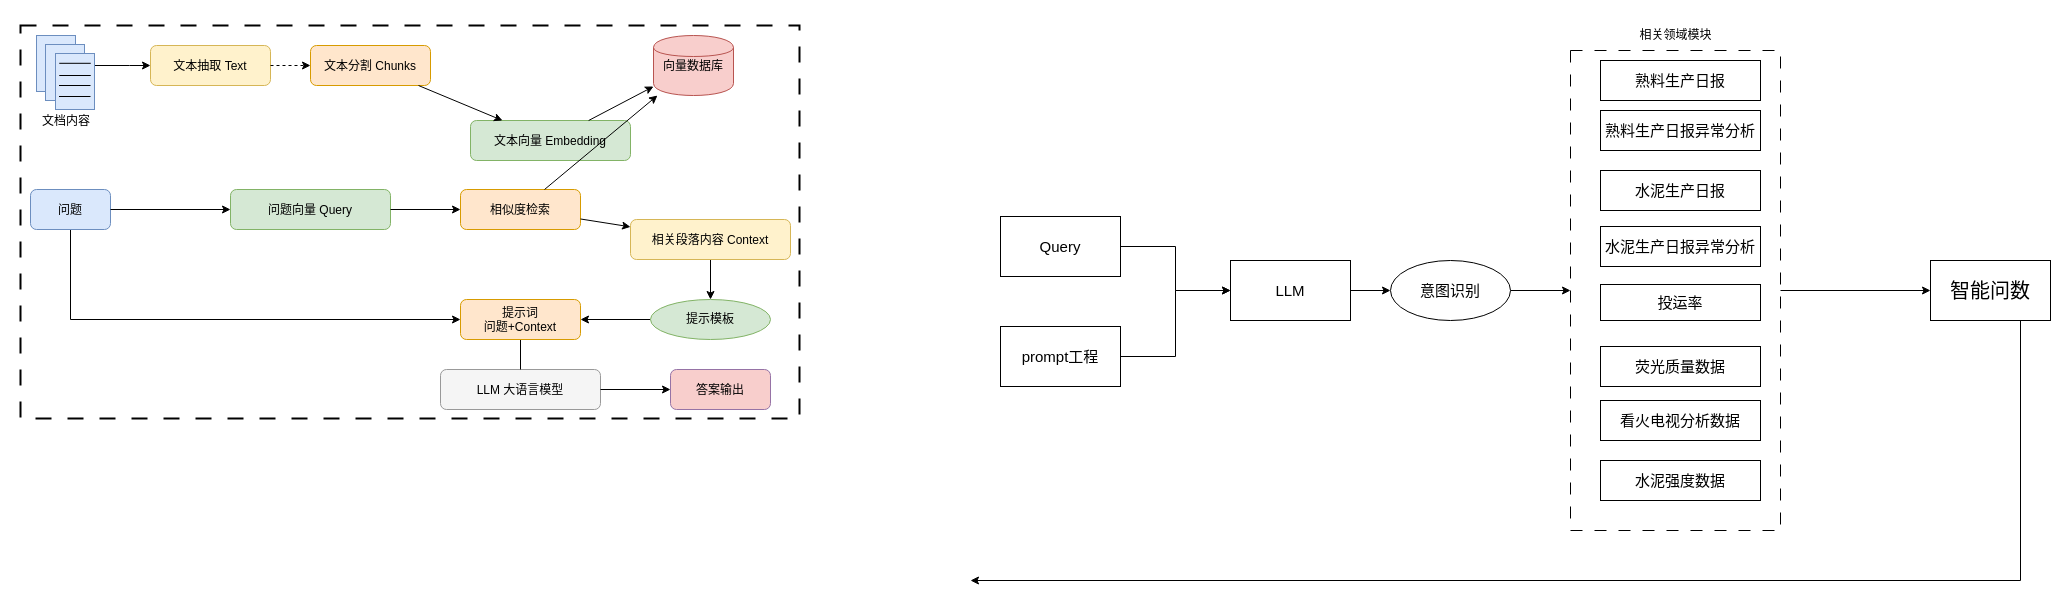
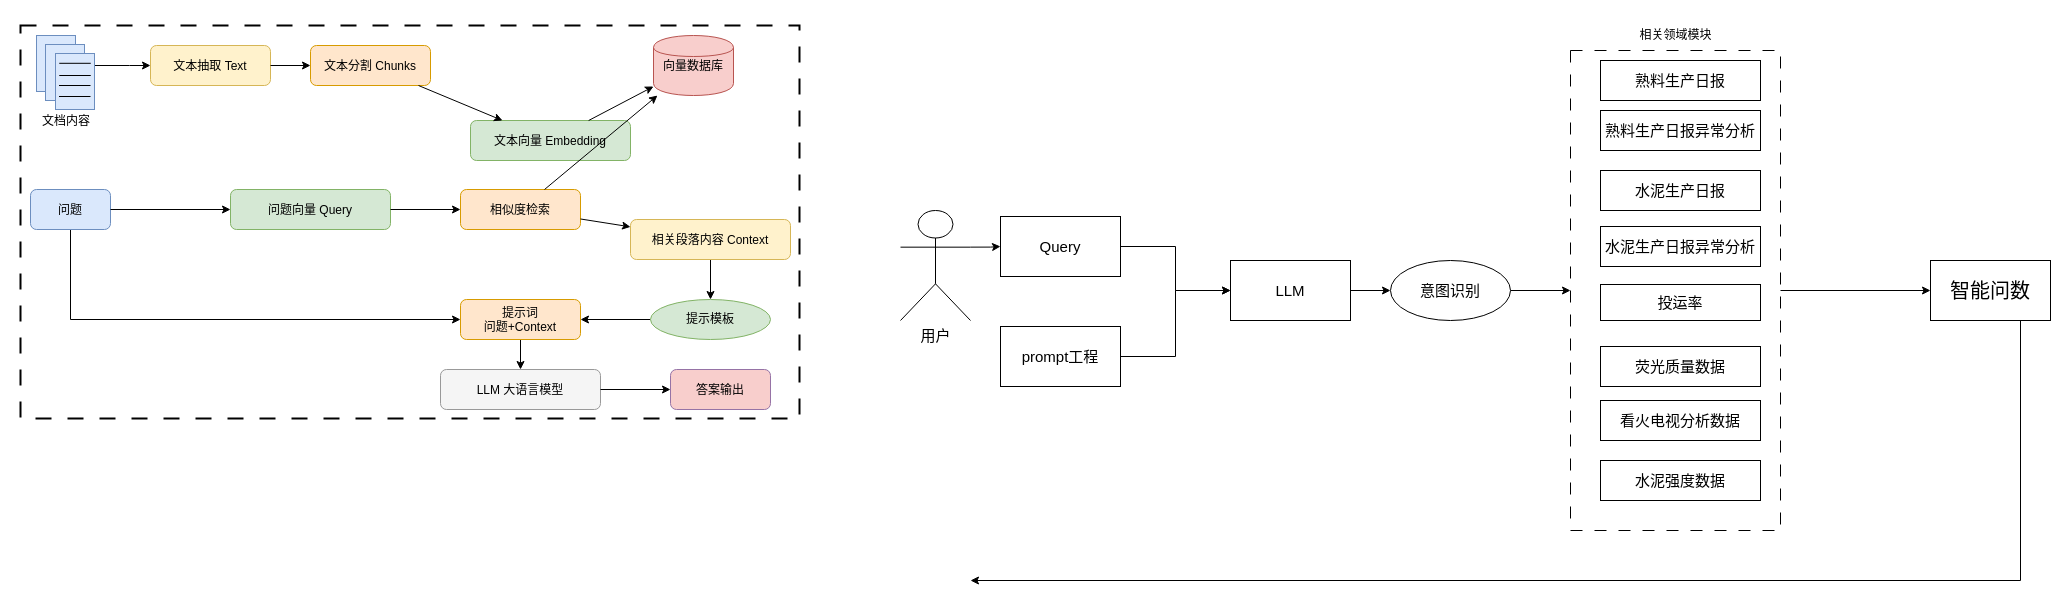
- <mxCell id="7" parent="1" source="3" target="4" edge="1" style="dashed=1;"><mxGeometry relative="1" as="geometry" /></mxCell>
+ <mxCell id="7" parent="1" source="3" target="4" edge="1"><mxGeometry relative="1" as="geometry" /></mxCell>
+ <mxCell id="36" style="edgeStyle=orthogonalEdgeStyle;rounded=0;orthogonalLoop=1;jettySize=auto;html=1;exitX=1;exitY=0.333;exitDx=0;exitDy=0;exitPerimeter=0;fontSize=15;" parent="1" source="37" target="39" edge="1"><mxGeometry relative="1" as="geometry"><mxPoint x="1120" y="246" as="targetPoint" /></mxGeometry></mxCell>
+ <mxCell id="37" value="用户" style="shape=umlActor;verticalLabelPosition=bottom;verticalAlign=top;html=1;outlineConnect=0;fontSize=15;" parent="1" vertex="1"><mxGeometry x="900" y="210" width="70" height="110" as="geometry" /></mxCell>
- <mxCell id="25" style="edgeStyle=orthogonalEdgeStyle;rounded=0;orthogonalLoop=1;jettySize=auto;html=1;entryX=0.5;entryY=0;entryDx=0;entryDy=0;endArrow=none;" edge="1" parent="1" source="26" target="20"><mxGeometry relative="1" as="geometry" /></mxCell>
+ <mxCell id="25" style="edgeStyle=orthogonalEdgeStyle;rounded=0;orthogonalLoop=1;jettySize=auto;html=1;entryX=0.5;entryY=0;entryDx=0;entryDy=0;" edge="1" parent="1" source="26" target="20"><mxGeometry relative="1" as="geometry" /></mxCell>
